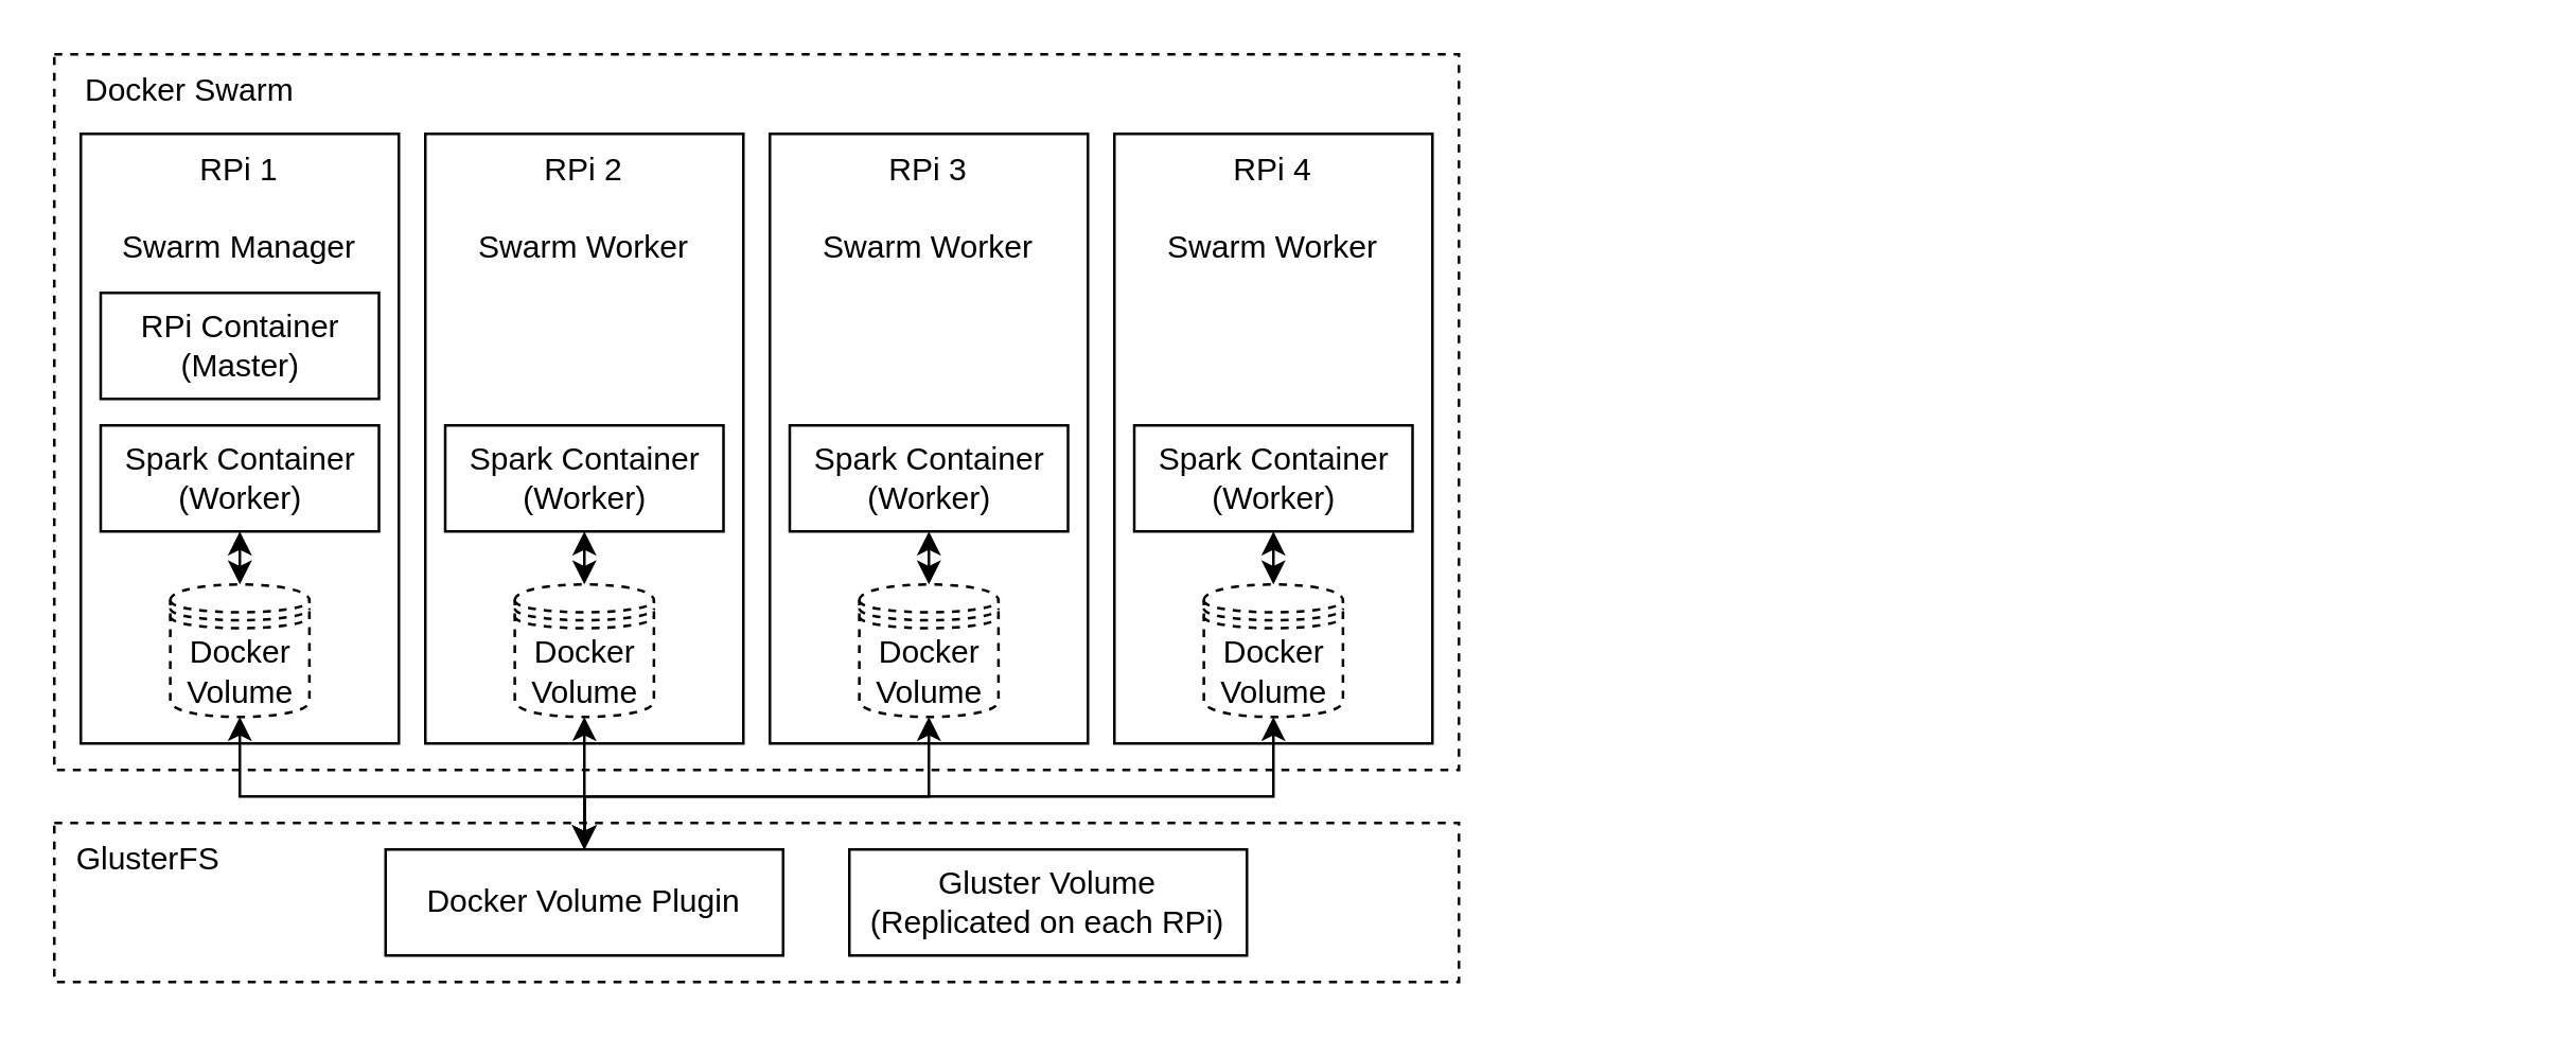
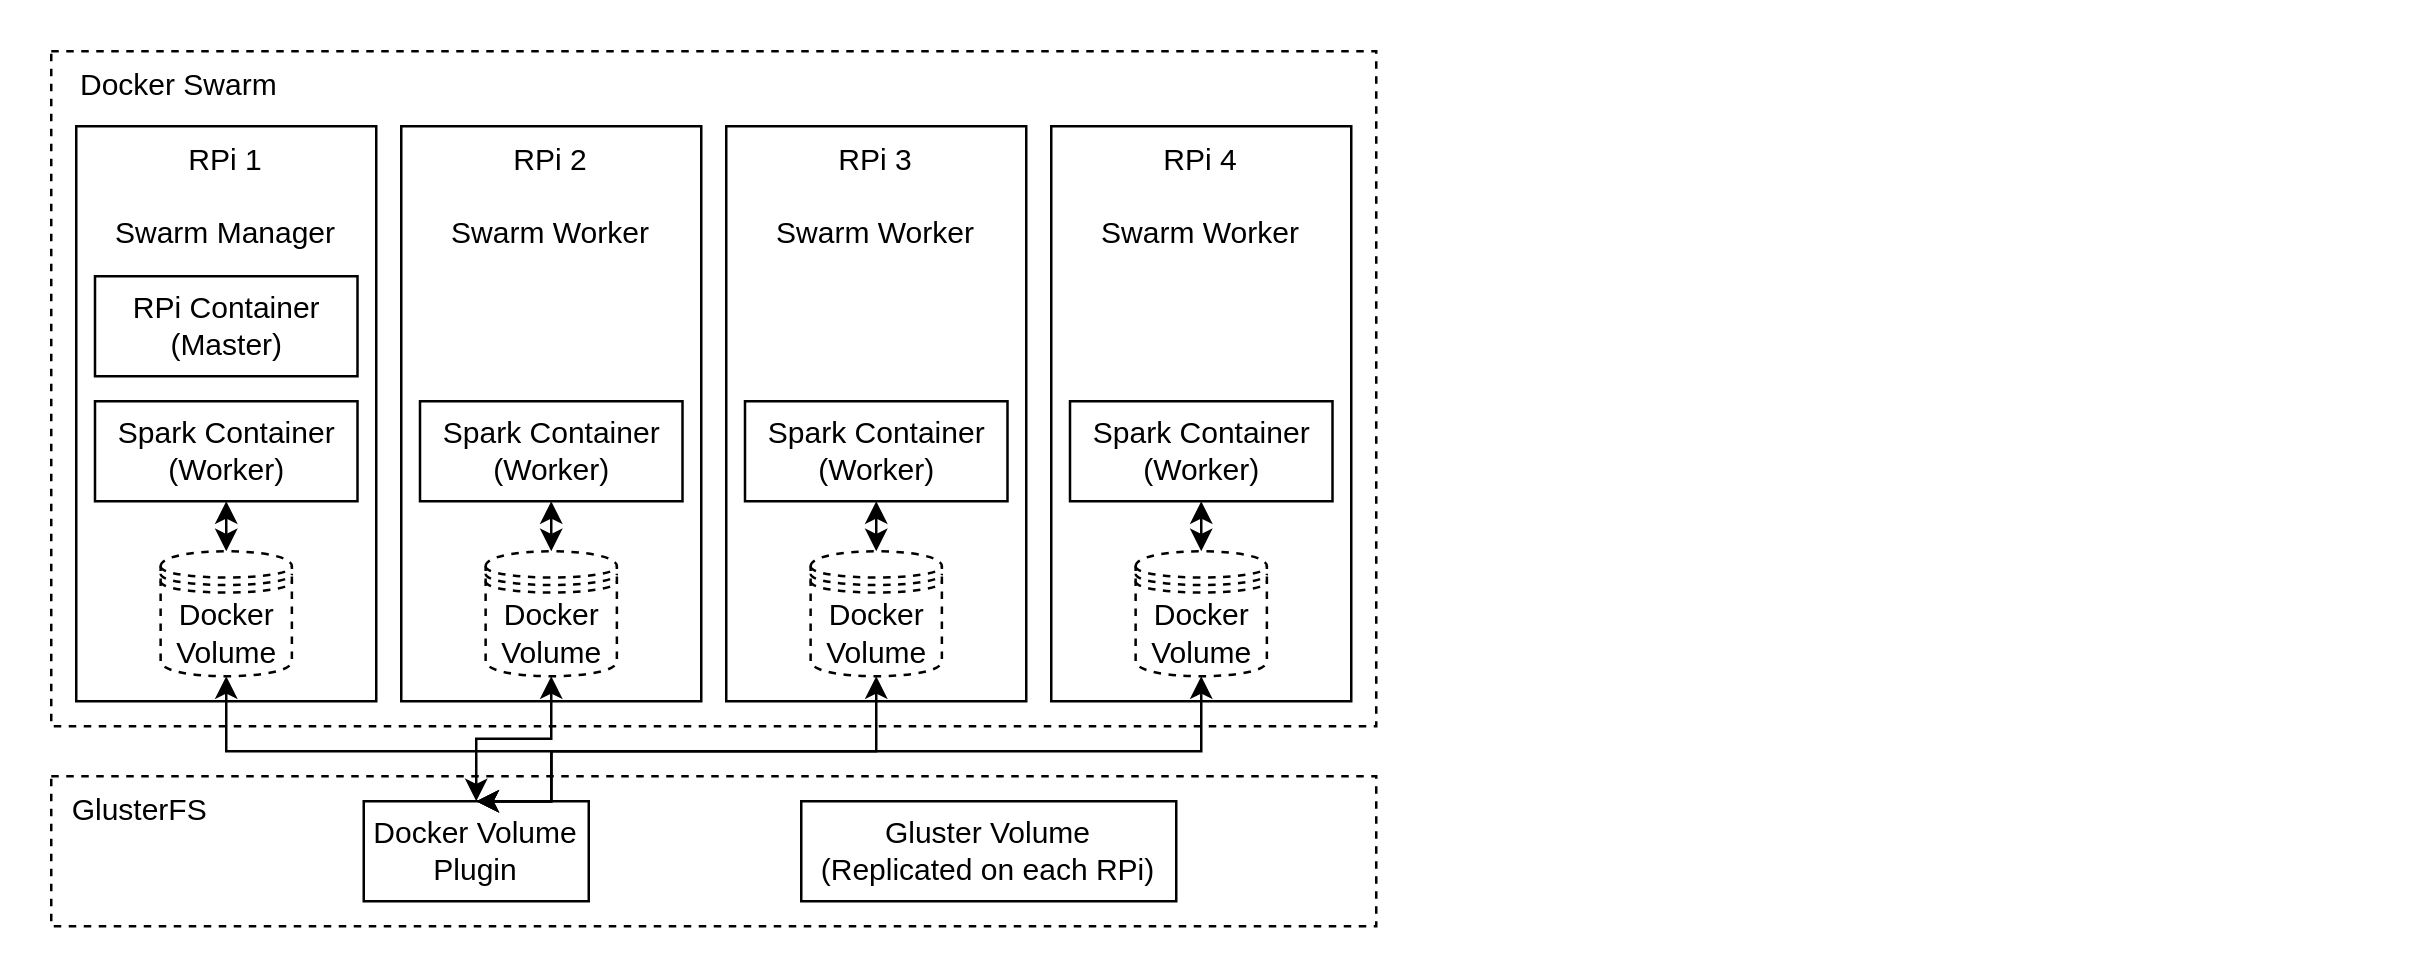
- <mxCell id="27" value="Docker Volume Plugin" style="rounded=0;whiteSpace=wrap;html=1;align=center;" vertex="1" parent="1"><mxGeometry x="145" y="320" width="150" height="40" as="geometry" /></mxCell>
+ <mxCell id="27" value="Docker Volume Plugin" style="rounded=0;whiteSpace=wrap;html=1;align=center;" vertex="1" parent="1"><mxGeometry x="145" y="320" width="90" height="40" as="geometry" /></mxCell>
